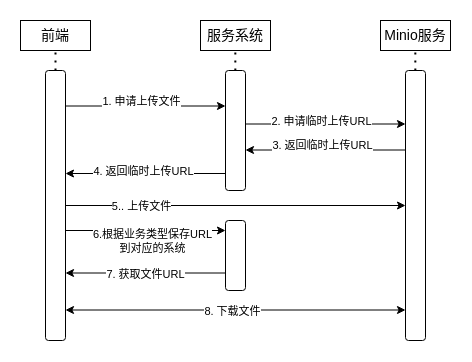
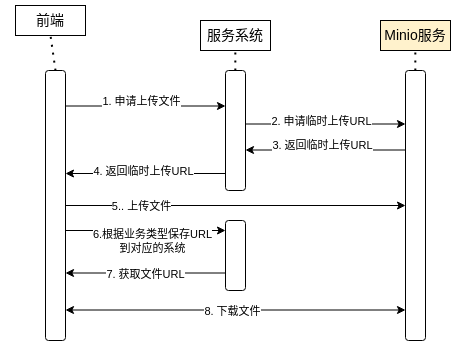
- <mxCell id="2" value="&lt;font style=&quot;font-size: 14px;&quot;&gt;前端&lt;/font&gt;" style="rounded=0;whiteSpace=wrap;html=1;" vertex="1" parent="1"><mxGeometry x="20" y="20" width="70" height="30" as="geometry" /></mxCell>
+ <mxCell id="2" value="&lt;font style=&quot;font-size: 14px;&quot;&gt;前端&lt;/font&gt;" style="rounded=0;whiteSpace=wrap;html=1;" vertex="1" parent="1"><mxGeometry x="15" y="5" width="70" height="30" as="geometry" /></mxCell>
- <mxCell id="4" value="&lt;font style=&quot;font-size: 14px;&quot;&gt;Minio服务&lt;/font&gt;" style="rounded=0;whiteSpace=wrap;html=1;" vertex="1" parent="1"><mxGeometry x="380" y="20" width="70" height="30" as="geometry" /></mxCell>
+ <mxCell id="4" value="&lt;font style=&quot;font-size: 14px;&quot;&gt;Minio服务&lt;/font&gt;" style="rounded=0;whiteSpace=wrap;html=1;fillColor=#fff2cc;" vertex="1" parent="1"><mxGeometry x="380" y="20" width="70" height="30" as="geometry" /></mxCell>
